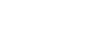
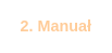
+ <mxCell id="2" value="2. Manuał" style="text;strokeColor=none;fillColor=none;html=1;fontSize=24;fontStyle=1;verticalAlign=middle;align=center;shadow=0;glass=0;fontColor=#FFCC99;" vertex="1" parent="1"><mxGeometry width="130" height="40" as="geometry" x="20" y="20" /></mxCell>
